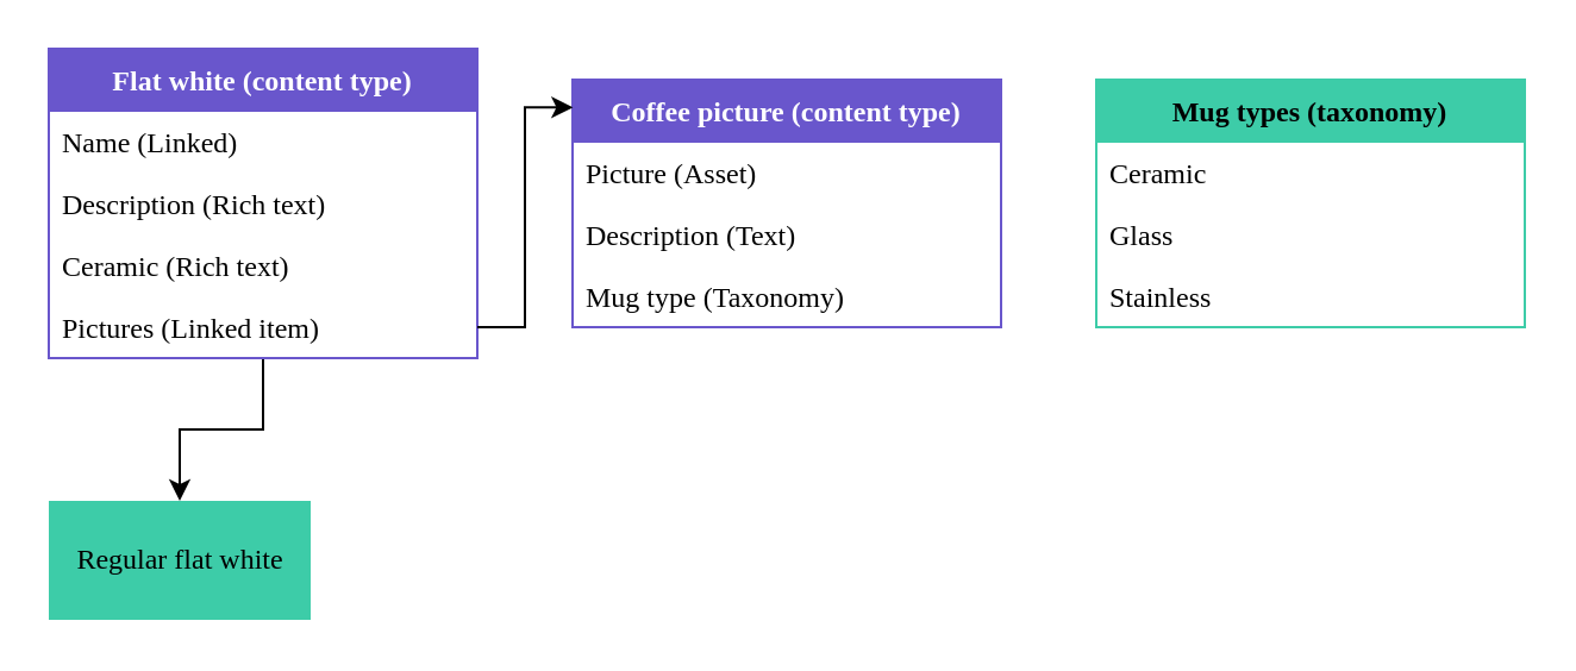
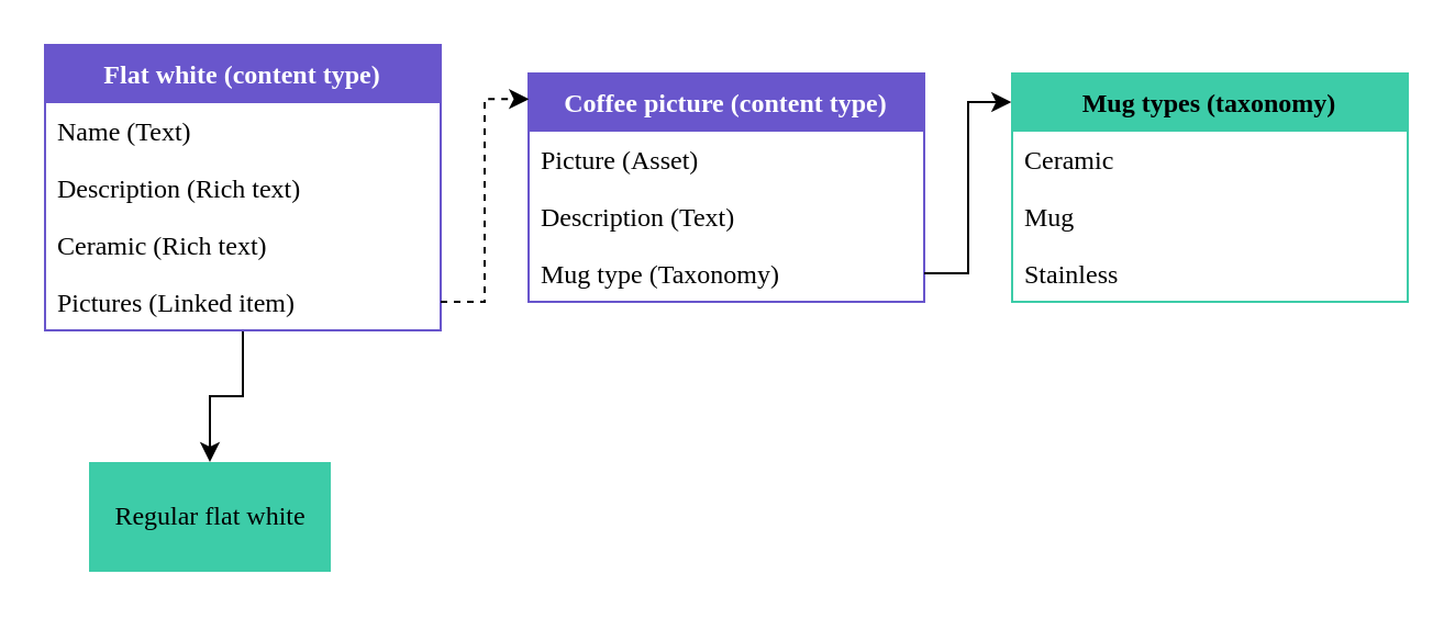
- <mxCell id="4" value="Name (Linked)" style="text;strokeColor=none;fillColor=none;align=left;verticalAlign=top;spacingLeft=4;spacingRight=4;overflow=hidden;rotatable=0;points=[[0,0.5],[1,0.5]];portConstraint=eastwest;fontFamily=Work Sans;fontSource=https%3A%2F%2Ffonts.googleapis.com%2Fcss%3Ffamily%3DWork%2BSans;" parent="3" vertex="1"><mxGeometry y="26" width="180" height="26" as="geometry" /></mxCell>
+ <mxCell id="4" value="Name (Text)" style="text;strokeColor=none;fillColor=none;align=left;verticalAlign=top;spacingLeft=4;spacingRight=4;overflow=hidden;rotatable=0;points=[[0,0.5],[1,0.5]];portConstraint=eastwest;fontFamily=Work Sans;fontSource=https%3A%2F%2Ffonts.googleapis.com%2Fcss%3Ffamily%3DWork%2BSans;" parent="3" vertex="1"><mxGeometry y="26" width="180" height="26" as="geometry" /></mxCell>
+ <mxCell id="18" style="edgeStyle=orthogonalEdgeStyle;rounded=0;orthogonalLoop=1;jettySize=auto;html=1;entryX=-0.002;entryY=0.125;entryDx=0;entryDy=0;entryPerimeter=0;fontFamily=Work Sans;fontSource=https%3A%2F%2Ffonts.googleapis.com%2Fcss%3Ffamily%3DWork%2BSans;" parent="1" source="11" target="12" edge="1"><mxGeometry relative="1" as="geometry" /></mxCell>
- <mxCell id="17" style="edgeStyle=orthogonalEdgeStyle;rounded=0;orthogonalLoop=1;jettySize=auto;html=1;entryX=0.001;entryY=0.112;entryDx=0;entryDy=0;entryPerimeter=0;fontFamily=Work Sans;fontSource=https%3A%2F%2Ffonts.googleapis.com%2Fcss%3Ffamily%3DWork%2BSans;" parent="1" source="7" target="8" edge="1"><mxGeometry relative="1" as="geometry" /></mxCell>
+ <mxCell id="17" style="edgeStyle=orthogonalEdgeStyle;rounded=0;orthogonalLoop=1;jettySize=auto;html=1;entryX=0.001;entryY=0.112;entryDx=0;entryDy=0;entryPerimeter=0;fontFamily=Work Sans;fontSource=https%3A%2F%2Ffonts.googleapis.com%2Fcss%3Ffamily%3DWork%2BSans;dashed=1;" parent="1" source="7" target="8" edge="1"><mxGeometry relative="1" as="geometry" /></mxCell>
- <mxCell id="14" value="Glass" style="text;strokeColor=none;fillColor=none;align=left;verticalAlign=top;spacingLeft=4;spacingRight=4;overflow=hidden;rotatable=0;points=[[0,0.5],[1,0.5]];portConstraint=eastwest;fontFamily=Work Sans;fontSource=https%3A%2F%2Ffonts.googleapis.com%2Fcss%3Ffamily%3DWork%2BSans;" parent="12" vertex="1"><mxGeometry y="52" width="180" height="26" as="geometry" /></mxCell>
+ <mxCell id="14" value="Mug" style="text;strokeColor=none;fillColor=none;align=left;verticalAlign=top;spacingLeft=4;spacingRight=4;overflow=hidden;rotatable=0;points=[[0,0.5],[1,0.5]];portConstraint=eastwest;fontFamily=Work Sans;fontSource=https%3A%2F%2Ffonts.googleapis.com%2Fcss%3Ffamily%3DWork%2BSans;" parent="12" vertex="1"><mxGeometry y="52" width="180" height="26" as="geometry" /></mxCell>
- <mxCell id="16" value="Regular flat white" style="html=1;fillColor=#3DCCA8;strokeColor=none;fontFamily=Work Sans;fontSource=https%3A%2F%2Ffonts.googleapis.com%2Fcss%3Ffamily%3DWork%2BSans;" parent="1" vertex="1"><mxGeometry x="20" y="210" width="110" height="50" as="geometry" /></mxCell>
+ <mxCell id="16" value="Regular flat white" style="html=1;fillColor=#3DCCA8;strokeColor=none;fontFamily=Work Sans;fontSource=https%3A%2F%2Ffonts.googleapis.com%2Fcss%3Ffamily%3DWork%2BSans;" parent="1" vertex="1"><mxGeometry x="40" y="210" width="110" height="50" as="geometry" /></mxCell>
